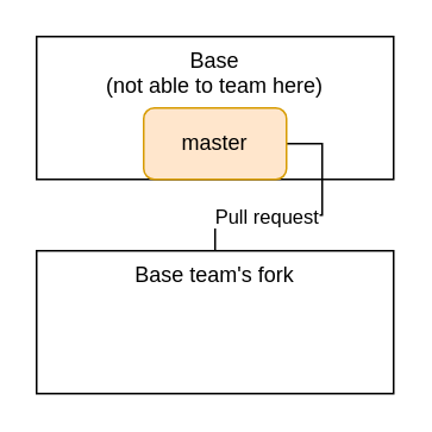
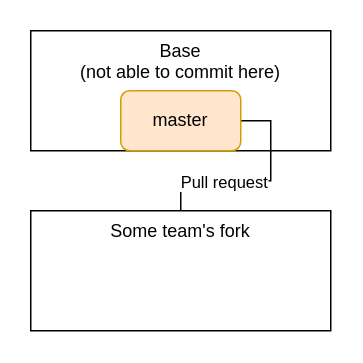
- <mxCell id="2" value="&lt;div&gt;Base&lt;/div&gt;&lt;div&gt;(not able to team here)&lt;br&gt;&lt;/div&gt;" style="rounded=0;whiteSpace=wrap;html=1;verticalAlign=top;" parent="1" vertex="1"><mxGeometry x="20" y="20" width="200" height="80" as="geometry" /></mxCell>
+ <mxCell id="2" value="&lt;div&gt;Base&lt;/div&gt;&lt;div&gt;(not able to commit here)&lt;br&gt;&lt;/div&gt;" style="rounded=0;whiteSpace=wrap;html=1;verticalAlign=top;" parent="1" vertex="1"><mxGeometry x="20" y="20" width="200" height="80" as="geometry" /></mxCell>
- <mxCell id="5" value="&lt;div&gt;Base team's fork&lt;/div&gt;" style="rounded=0;whiteSpace=wrap;html=1;verticalAlign=top;" parent="1" vertex="1"><mxGeometry x="20" y="140" width="200" height="80" as="geometry" /></mxCell>
+ <mxCell id="5" value="&lt;div&gt;Some team's fork&lt;/div&gt;" style="rounded=0;whiteSpace=wrap;html=1;verticalAlign=top;" parent="1" vertex="1"><mxGeometry x="20" y="140" width="200" height="80" as="geometry" /></mxCell>
